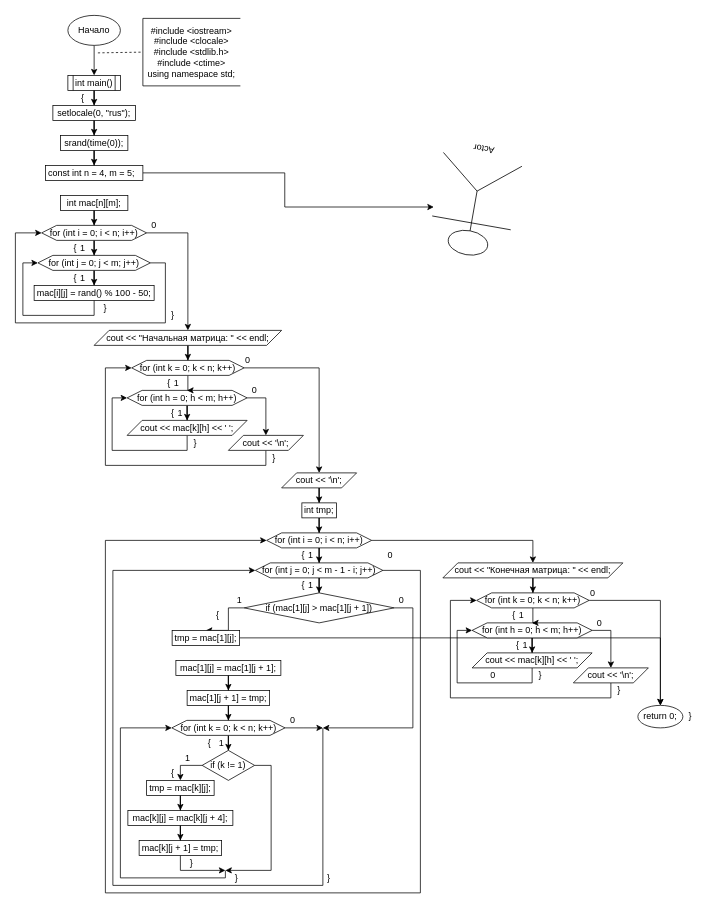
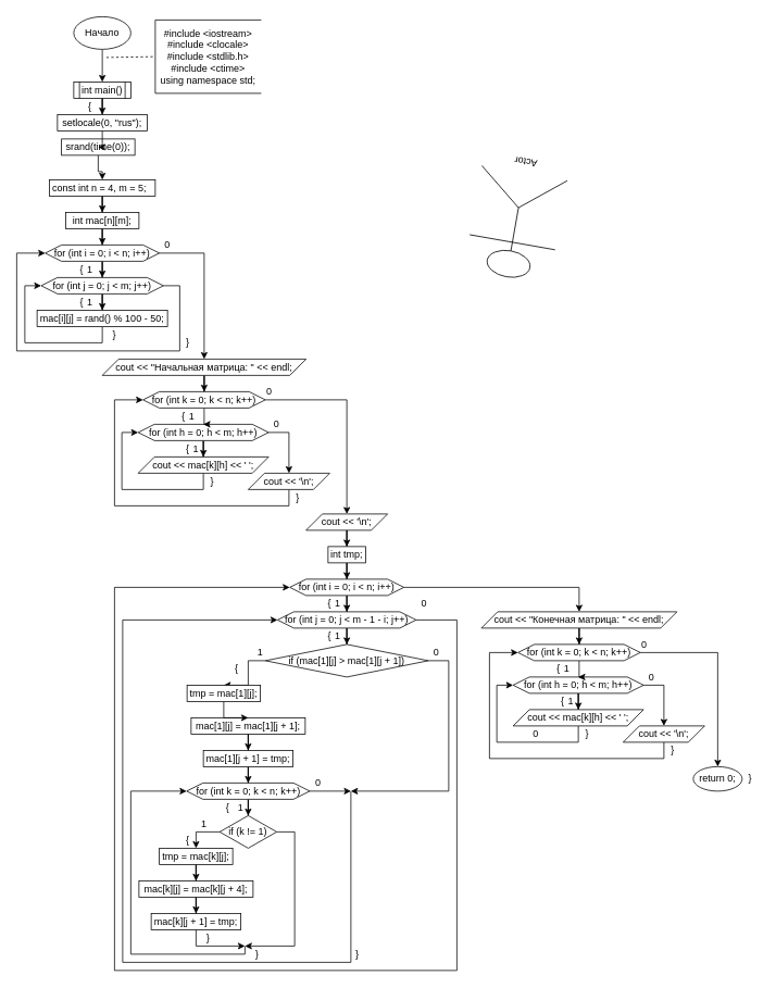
- <mxCell id="16" value="srand(time(0));" style="rounded=0;whiteSpace=wrap;html=1;" vertex="1" parent="1"><mxGeometry x="80" y="180" width="90" height="20" as="geometry" /></mxCell>
+ <mxCell id="16" value="srand(time(0));" style="rounded=0;whiteSpace=wrap;html=1;" vertex="1" parent="1"><mxGeometry x="75" y="170" width="90" height="20" as="geometry" /></mxCell>
- <mxCell id="13" style="edgeStyle=orthogonalEdgeStyle;rounded=0;orthogonalLoop=1;jettySize=auto;html=1;" edge="1" parent="1" source="14" target="44"><mxGeometry relative="1" as="geometry" /></mxCell>
+ <mxCell id="13" style="edgeStyle=orthogonalEdgeStyle;rounded=0;orthogonalLoop=1;jettySize=auto;html=1;entryX=0.5;entryY=0;entryDx=0;entryDy=0;" edge="1" parent="1" source="14" target="12"><mxGeometry relative="1" as="geometry" /></mxCell>
- <mxCell id="72" style="edgeStyle=orthogonalEdgeStyle;rounded=0;orthogonalLoop=1;jettySize=auto;html=1;" edge="1" parent="1" source="73" target="126"><mxGeometry relative="1" as="geometry" /></mxCell>
+ <mxCell id="72" style="edgeStyle=orthogonalEdgeStyle;rounded=0;orthogonalLoop=1;jettySize=auto;html=1;entryX=0.5;entryY=0;entryDx=0;entryDy=0;" edge="1" parent="1" source="73" target="71"><mxGeometry relative="1" as="geometry" /></mxCell>
